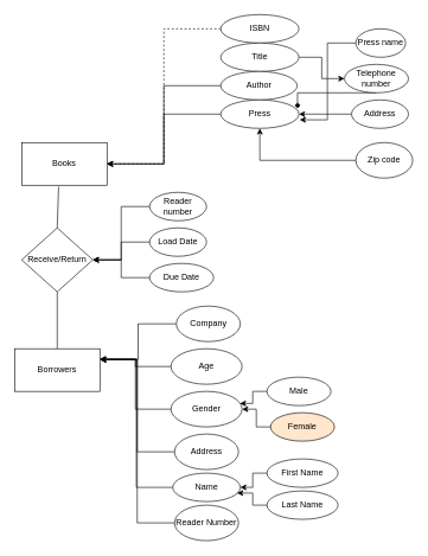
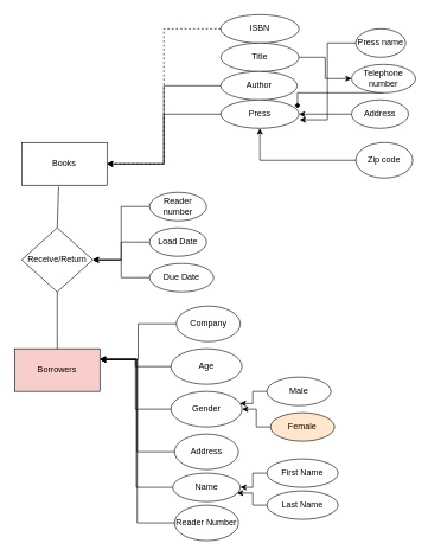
- <mxCell id="38" value="Telephone number" style="ellipse;whiteSpace=wrap;html=1;" vertex="1" parent="1"><mxGeometry x="484" y="90" width="90" height="40" as="geometry" /></mxCell>
+ <mxCell id="38" value="Telephone number" style="ellipse;whiteSpace=wrap;html=1;" vertex="1" parent="1"><mxGeometry x="494" y="90" width="90" height="40" as="geometry" /></mxCell>
- <mxCell id="2" value="Borrowers" style="rounded=0;whiteSpace=wrap;html=1;" vertex="1" parent="1"><mxGeometry x="20" y="490" width="120" height="60" as="geometry" /></mxCell>
+ <mxCell id="2" value="Borrowers" style="rounded=0;whiteSpace=wrap;html=1;fillColor=#f8cecc;" vertex="1" parent="1"><mxGeometry x="20" y="490" width="120" height="60" as="geometry" /></mxCell>
